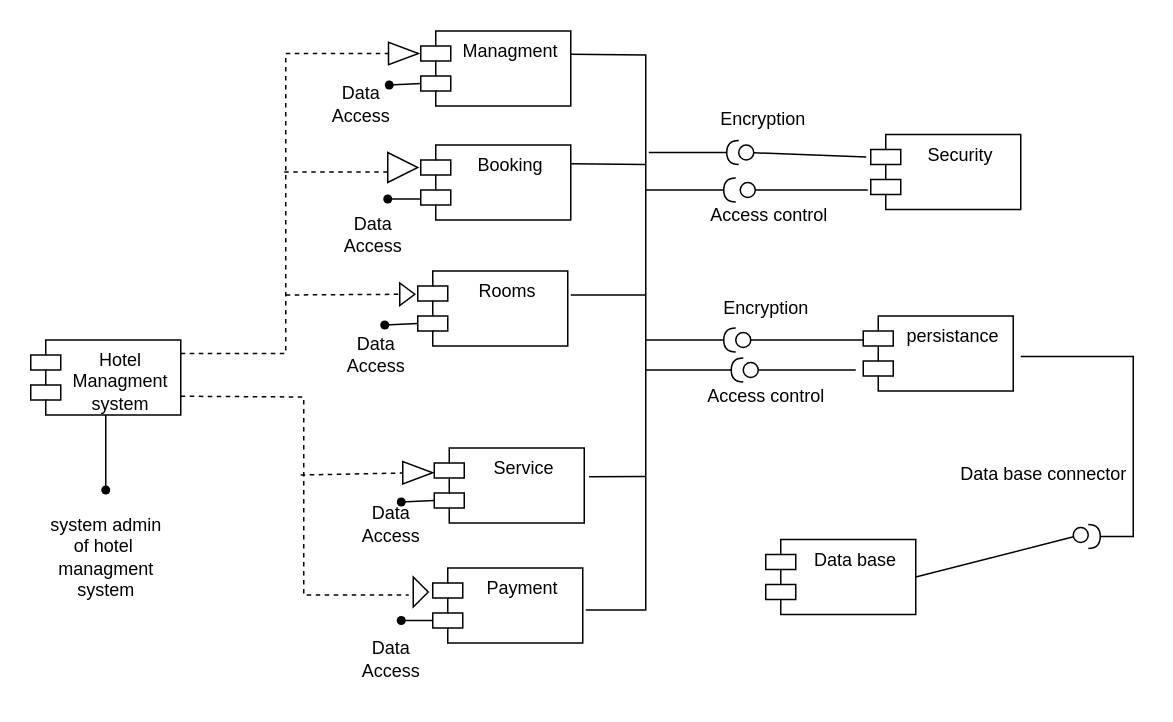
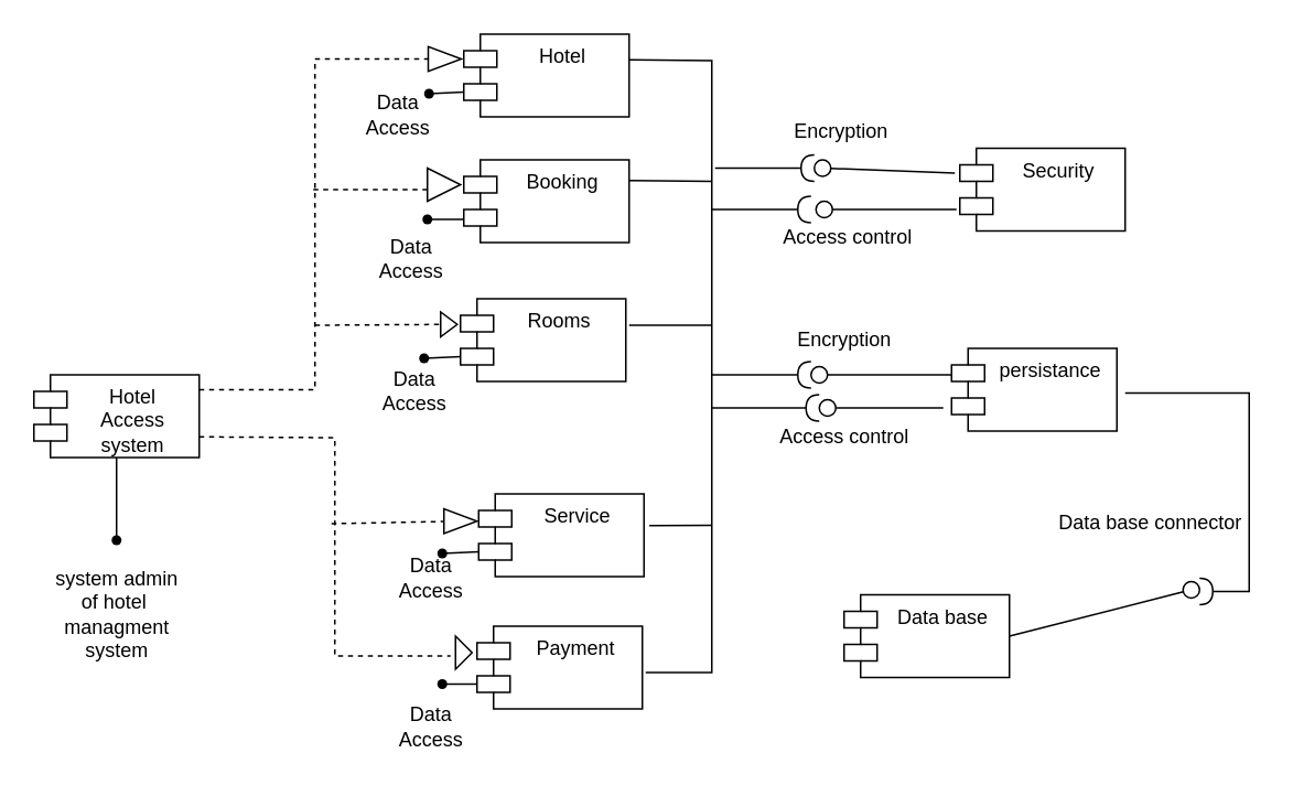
- <mxCell id="7" value="Managment" style="shape=module;align=left;spacingLeft=20;align=center;verticalAlign=top;whiteSpace=wrap;html=1;" vertex="1" parent="1"><mxGeometry x="280" y="20" width="100" height="50" as="geometry" /></mxCell>
+ <mxCell id="7" value="Hotel" style="shape=module;align=left;spacingLeft=20;align=center;verticalAlign=top;whiteSpace=wrap;html=1;" vertex="1" parent="1"><mxGeometry x="280" y="20" width="100" height="50" as="geometry" /></mxCell>
- <mxCell id="2" value="Hotel&lt;br&gt;Managment&lt;br&gt;system" style="shape=module;align=left;spacingLeft=20;align=center;verticalAlign=top;whiteSpace=wrap;html=1;" vertex="1" parent="1"><mxGeometry x="20" y="226" width="100" height="50" as="geometry" /></mxCell>
+ <mxCell id="2" value="Hotel&lt;br&gt;Access&lt;br&gt;system" style="shape=module;align=left;spacingLeft=20;align=center;verticalAlign=top;whiteSpace=wrap;html=1;" vertex="1" parent="1"><mxGeometry x="20" y="226" width="100" height="50" as="geometry" /></mxCell>
